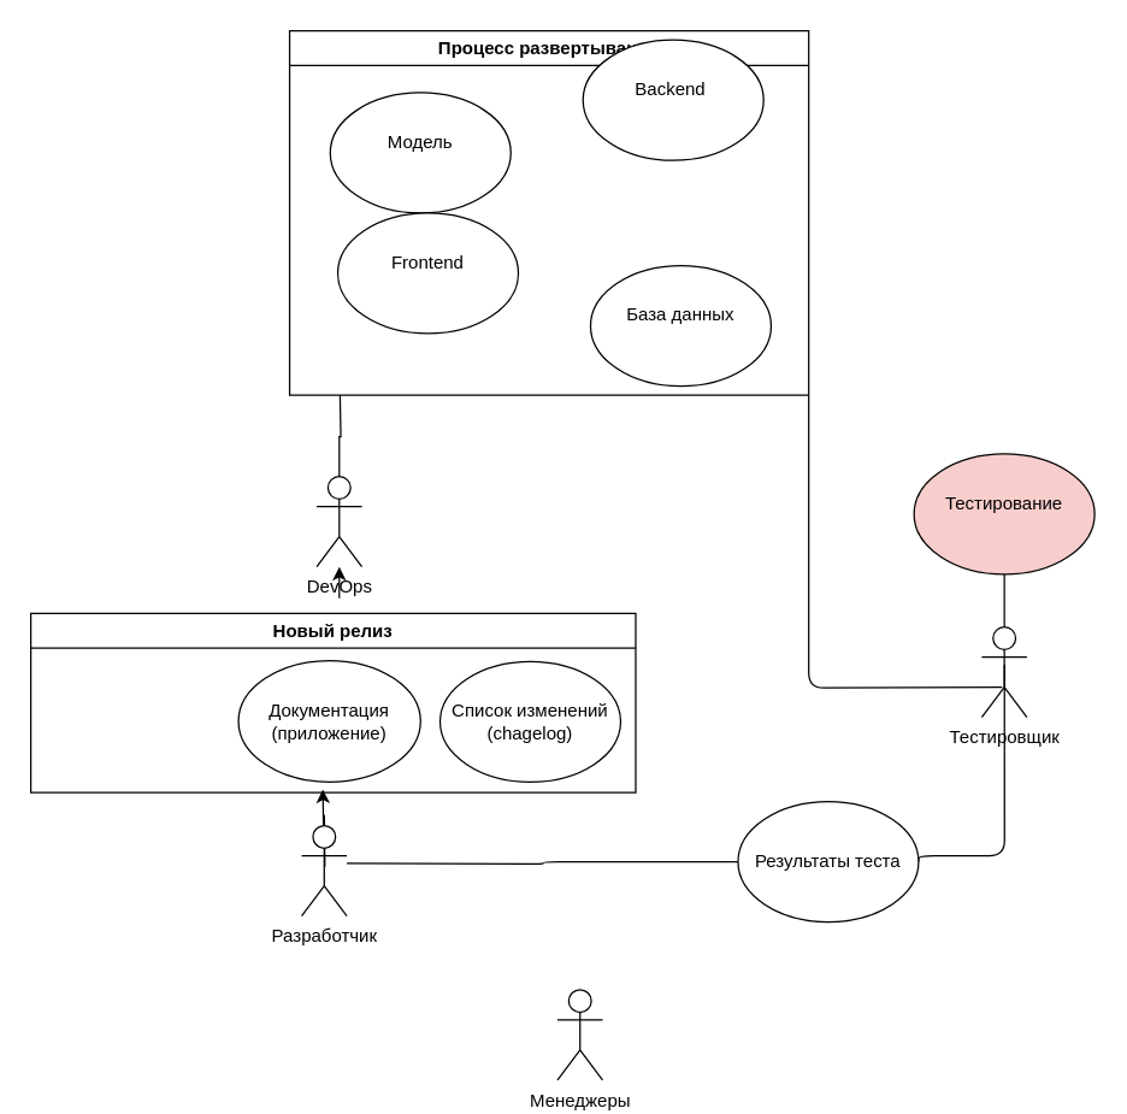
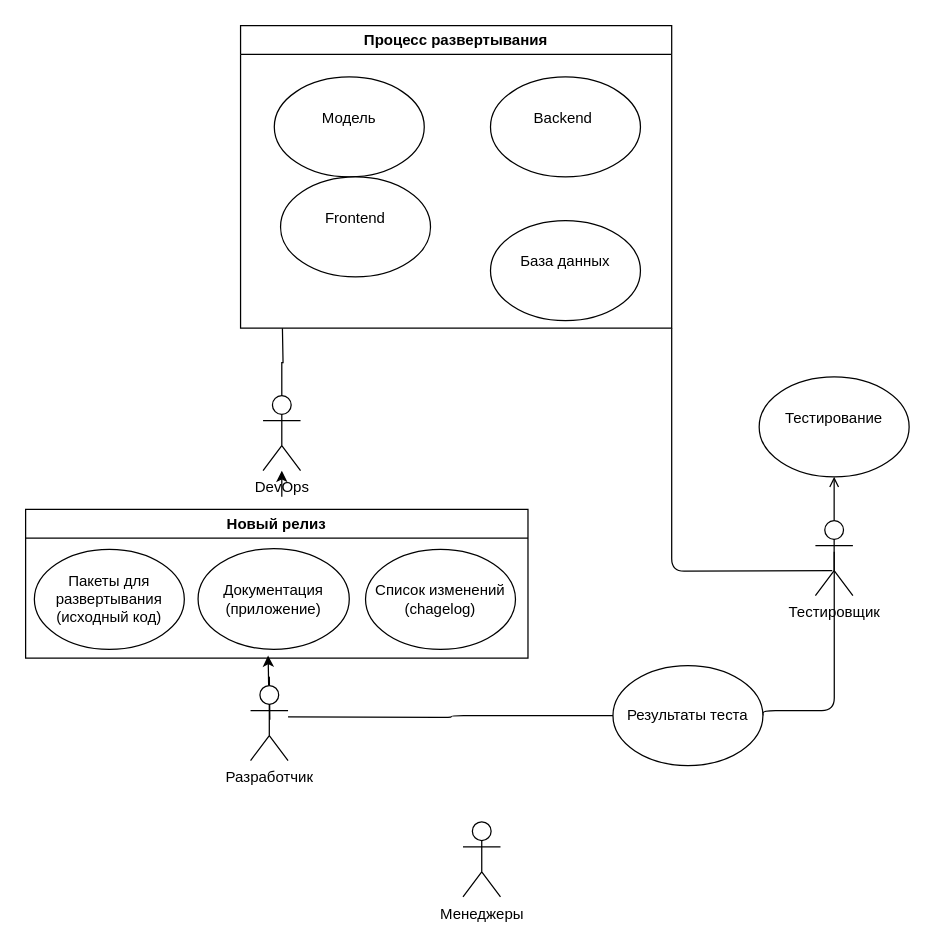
- <mxCell id="17" value="&lt;div&gt;Backend&amp;nbsp;&lt;/div&gt;&lt;div&gt;&lt;br&gt;&lt;/div&gt;" style="ellipse;whiteSpace=wrap;html=1;" parent="16" vertex="1"><mxGeometry x="195" y="6" width="120" height="80" as="geometry" /></mxCell>
+ <mxCell id="17" value="&lt;div&gt;Backend&amp;nbsp;&lt;/div&gt;&lt;div&gt;&lt;br&gt;&lt;/div&gt;" style="ellipse;whiteSpace=wrap;html=1;" parent="16" vertex="1"><mxGeometry x="200" y="41" width="120" height="80" as="geometry" /></mxCell>
- <mxCell id="7" value="Тестирование&lt;div&gt;&lt;br&gt;&lt;/div&gt;" style="ellipse;whiteSpace=wrap;html=1;fillColor=#f8cecc;" parent="1" vertex="1"><mxGeometry x="607" y="301" width="120" height="80" as="geometry" /></mxCell>
+ <mxCell id="7" value="Тестирование&lt;div&gt;&lt;br&gt;&lt;/div&gt;" style="ellipse;whiteSpace=wrap;html=1;" parent="1" vertex="1"><mxGeometry x="607" y="301" width="120" height="80" as="geometry" /></mxCell>
- <mxCell id="5" style="edgeStyle=orthogonalEdgeStyle;html=1;endArrow=none;endFill=0;" parent="1" source="6" target="7" edge="1"><mxGeometry relative="1" as="geometry" /></mxCell>
+ <mxCell id="5" style="edgeStyle=orthogonalEdgeStyle;html=1;endArrow=open;endFill=0;" parent="1" source="6" target="7" edge="1"><mxGeometry relative="1" as="geometry" /></mxCell>
+ <mxCell id="22" value="Пакеты для развертывания (исходный код)" style="ellipse;whiteSpace=wrap;html=1;" parent="21" vertex="1"><mxGeometry x="7" y="32" width="120" height="80" as="geometry" /></mxCell>
